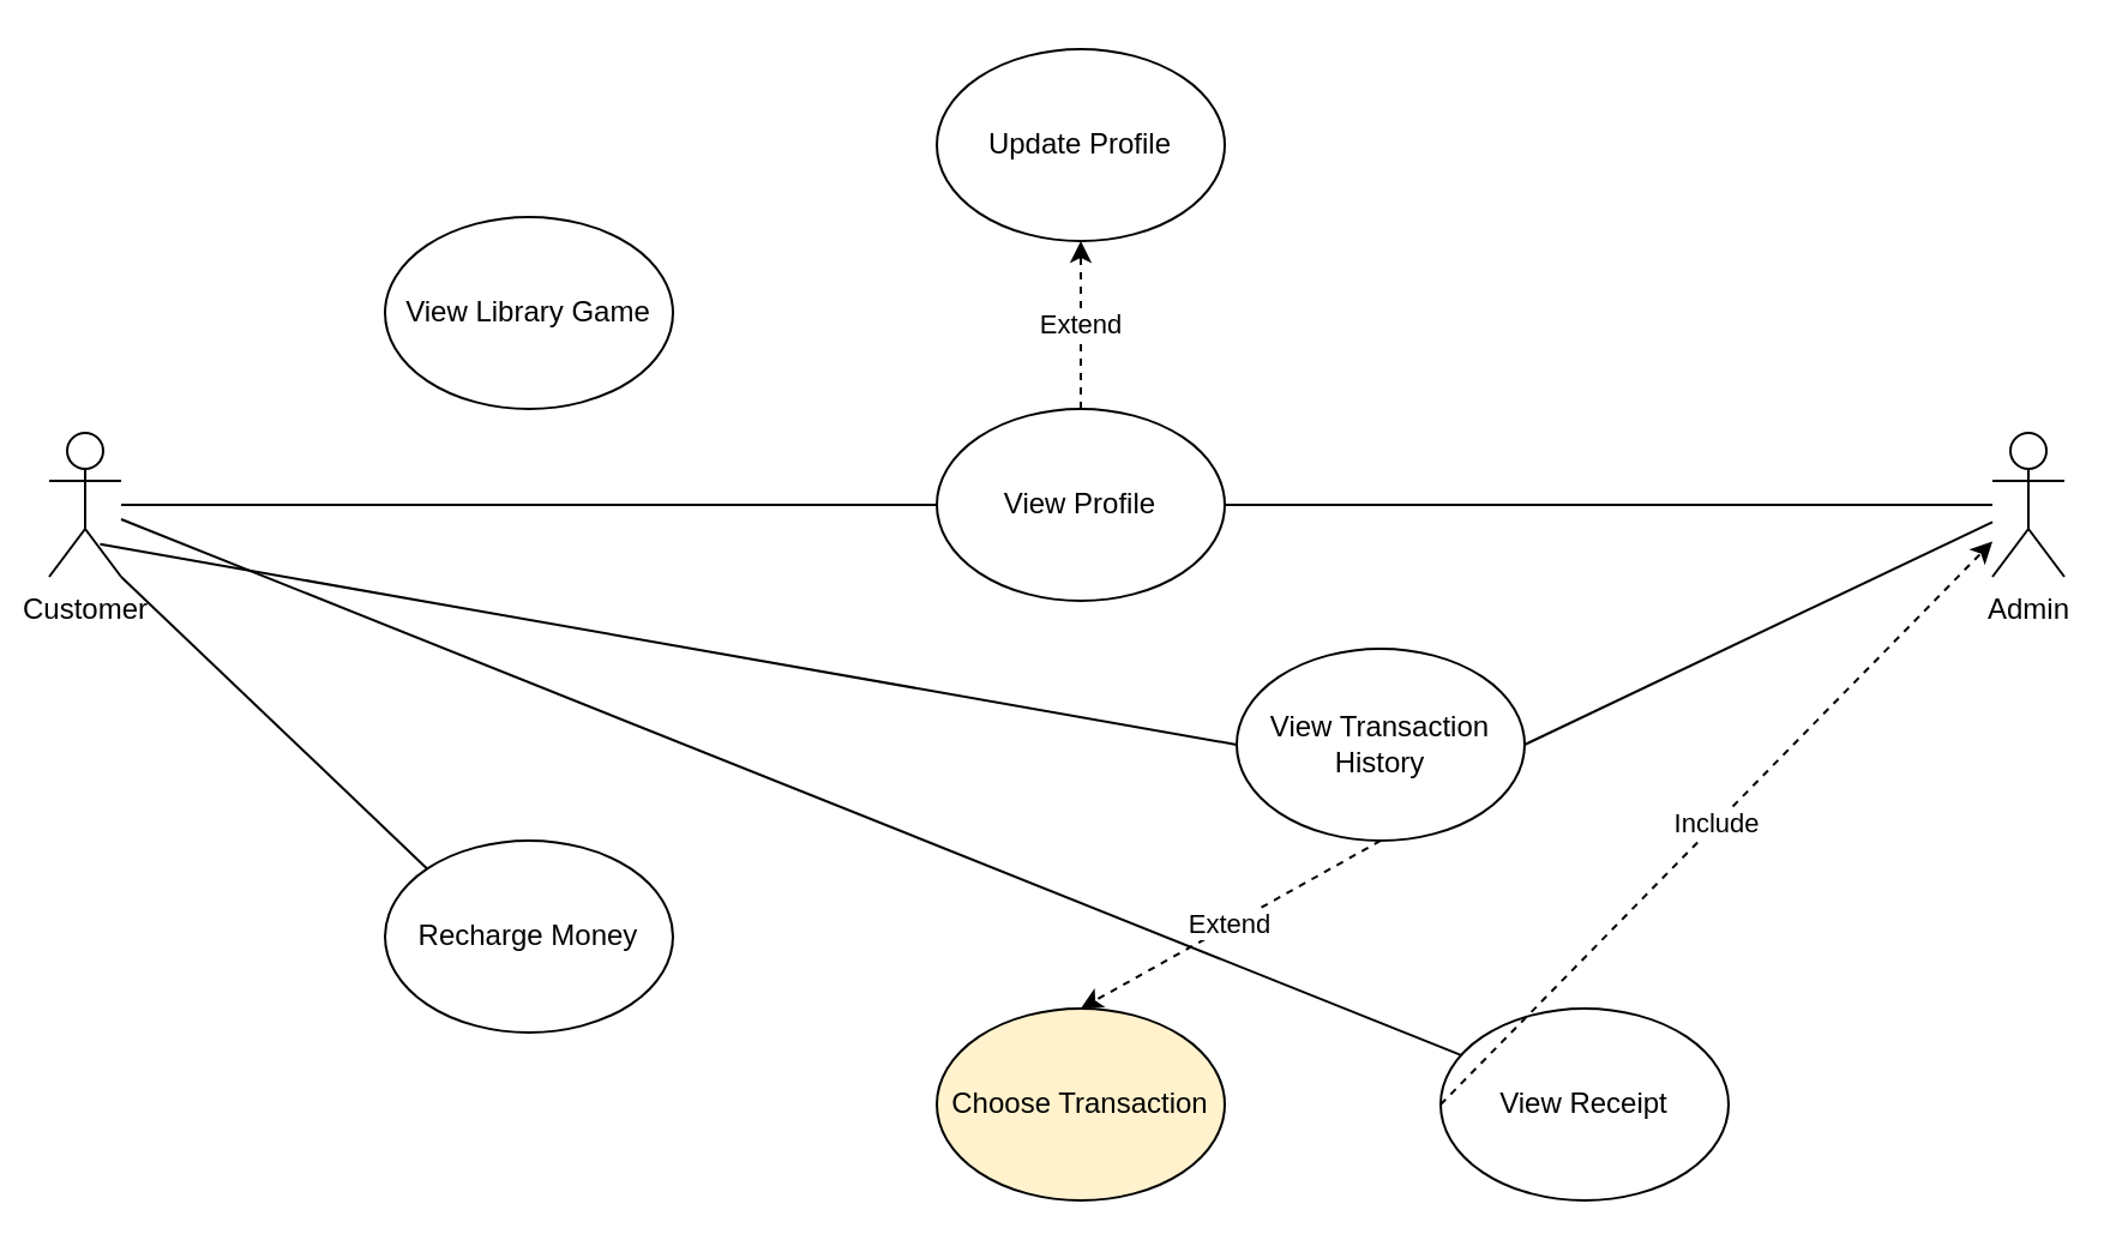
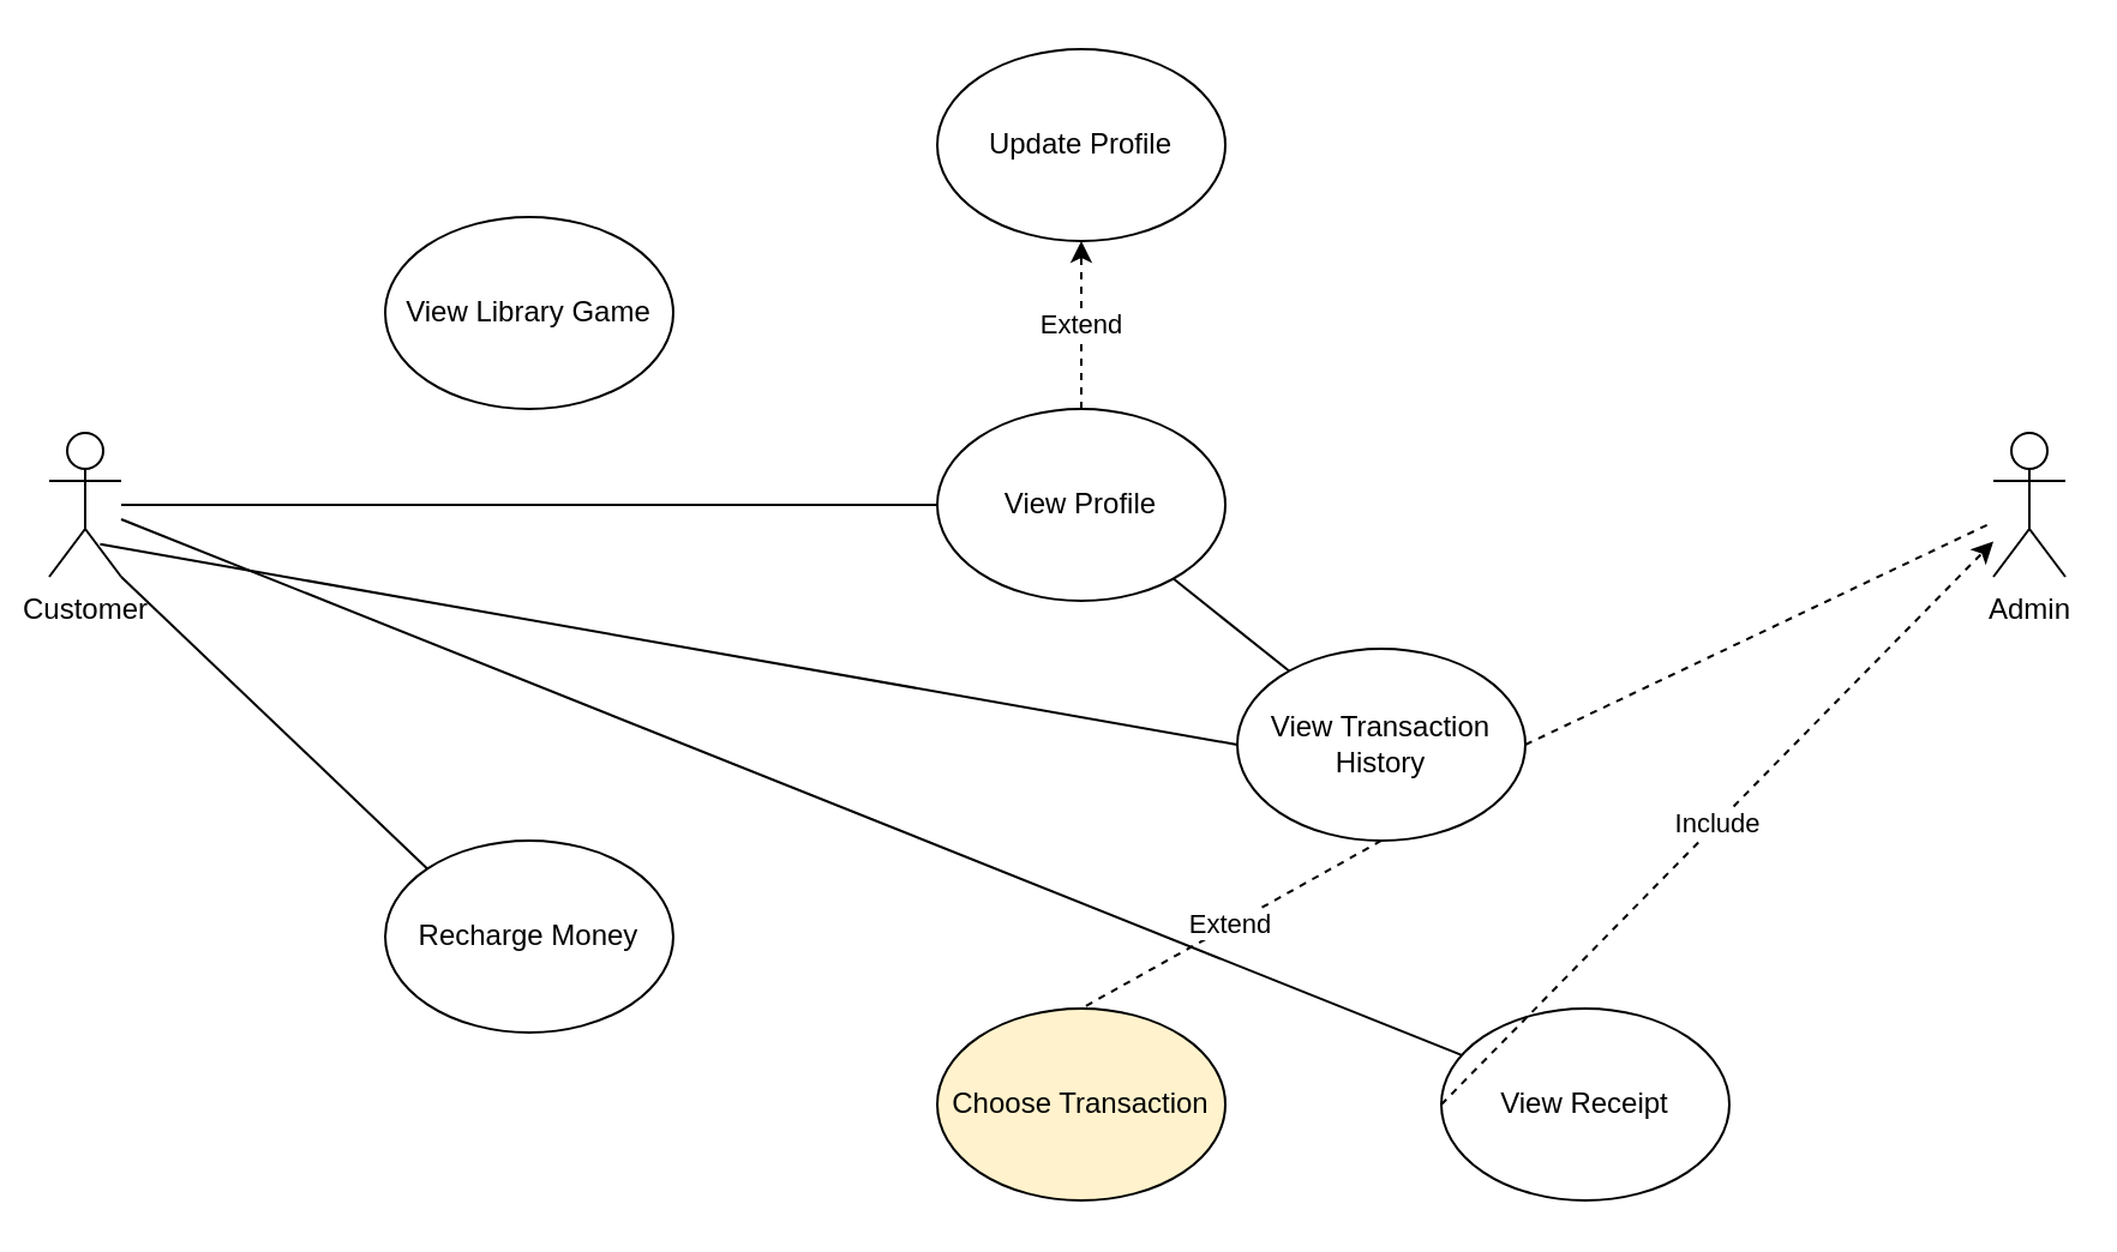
- <mxCell id="13" value="" style="endArrow=none;html=1;rounded=0;" parent="1" source="3" target="12" edge="1"><mxGeometry width="50" height="50" relative="1" as="geometry"><mxPoint x="290" y="0" as="sourcePoint" /><mxPoint x="340" y="-50" as="targetPoint" /></mxGeometry></mxCell>
+ <mxCell id="13" value="" style="endArrow=none;html=1;rounded=0;" parent="1" source="3" target="11" edge="1"><mxGeometry width="50" height="50" relative="1" as="geometry"><mxPoint x="290" y="0" as="sourcePoint" /><mxPoint x="340" y="-50" as="targetPoint" /></mxGeometry></mxCell>
- <mxCell id="15" value="" style="endArrow=none;html=1;rounded=0;exitX=1;exitY=0.5;exitDx=0;exitDy=0;" parent="1" source="11" target="12" edge="1"><mxGeometry width="50" height="50" relative="1" as="geometry"><mxPoint x="540" y="300" as="sourcePoint" /><mxPoint x="640" y="280" as="targetPoint" /></mxGeometry></mxCell>
+ <mxCell id="15" value="" style="endArrow=none;html=1;rounded=0;exitX=1;exitY=0.5;exitDx=0;exitDy=0;dashed=1;" parent="1" source="11" target="12" edge="1"><mxGeometry width="50" height="50" relative="1" as="geometry"><mxPoint x="540" y="300" as="sourcePoint" /><mxPoint x="640" y="280" as="targetPoint" /></mxGeometry></mxCell>
- <mxCell id="18" value="Extend" style="endArrow=classic;html=1;rounded=0;dashed=1;exitX=0.5;exitY=1;exitDx=0;exitDy=0;entryX=0.5;entryY=0;entryDx=0;entryDy=0;" parent="1" source="11" target="9" edge="1"><mxGeometry width="50" height="50" relative="1" as="geometry"><mxPoint x="650" y="380" as="sourcePoint" /><mxPoint x="470" y="440" as="targetPoint" /></mxGeometry></mxCell>
+ <mxCell id="18" value="Extend" style="endArrow=none;html=1;rounded=0;dashed=1;exitX=0.5;exitY=1;exitDx=0;exitDy=0;entryX=0.5;entryY=0;entryDx=0;entryDy=0;" parent="1" source="11" target="9" edge="1"><mxGeometry width="50" height="50" relative="1" as="geometry"><mxPoint x="650" y="380" as="sourcePoint" /><mxPoint x="470" y="440" as="targetPoint" /></mxGeometry></mxCell>
